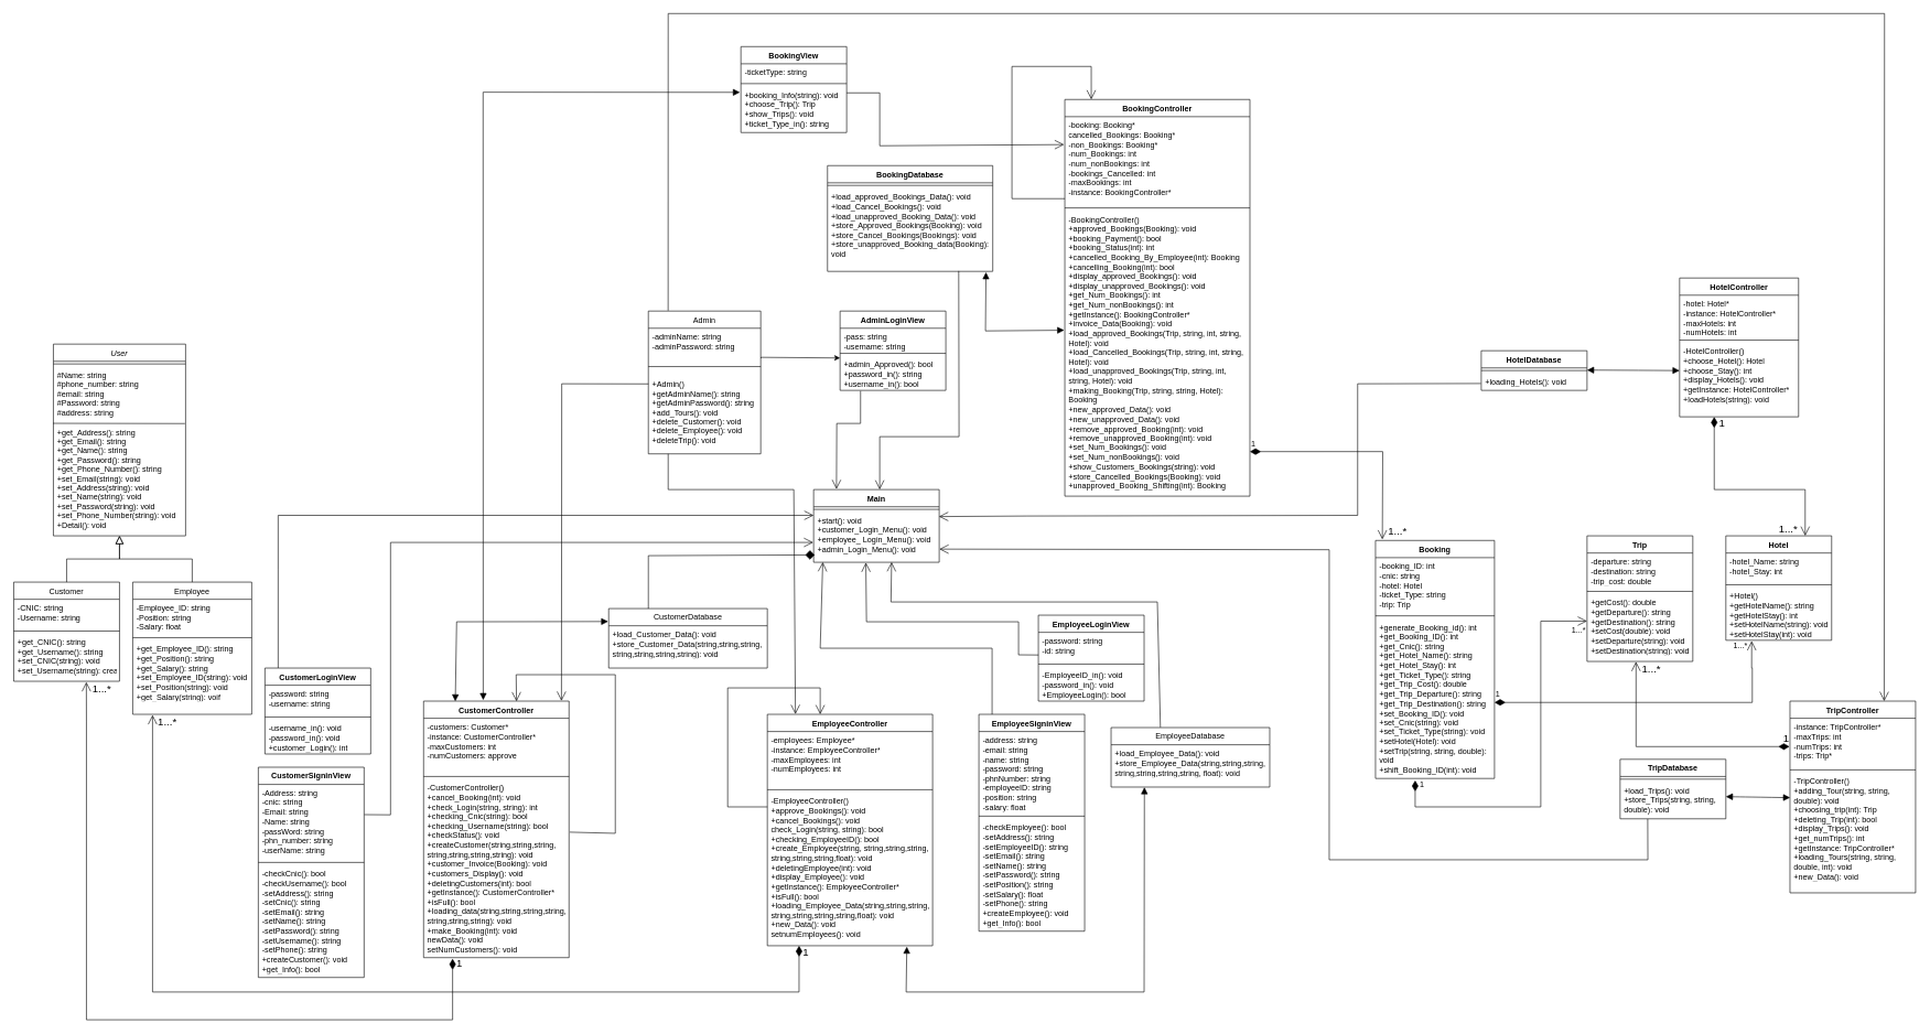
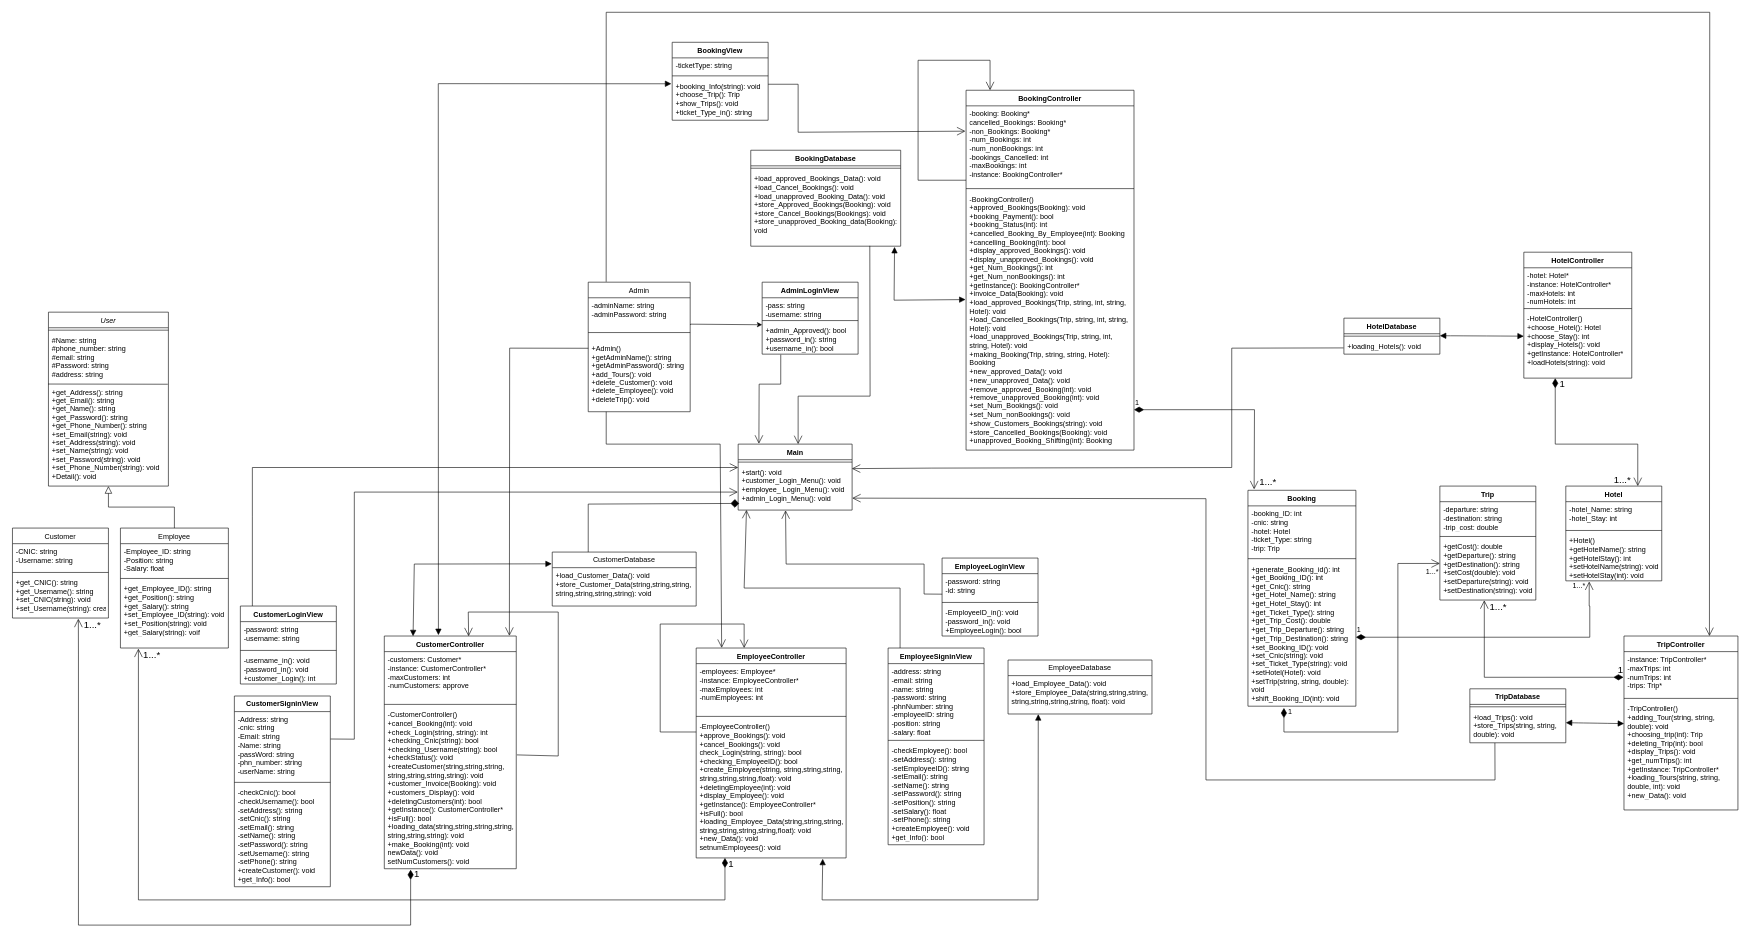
- <mxCell id="11" value="" style="endArrow=block;endSize=10;endFill=0;shadow=0;strokeWidth=1;rounded=0;curved=0;edgeStyle=elbowEdgeStyle;elbow=vertical;" parent="1" source="7" target="2" edge="1"><mxGeometry width="160" relative="1" as="geometry"><mxPoint x="210" y="623" as="sourcePoint" /><mxPoint x="210" y="623" as="targetPoint" /></mxGeometry></mxCell>
- <mxCell id="64" value="" style="endArrow=open;endFill=1;endSize=12;html=1;rounded=0;exitX=0.311;exitY=-0.004;exitDx=0;exitDy=0;exitPerimeter=0;entryX=0.621;entryY=0.996;entryDx=0;entryDy=0;entryPerimeter=0;" edge="1" parent="1" source="43" target="35"><mxGeometry width="160" relative="1" as="geometry"><mxPoint x="1670" y="1000" as="sourcePoint" /><mxPoint x="1340" y="910" as="targetPoint" /><Array as="points"><mxPoint x="1750" y="910" /><mxPoint x="1347" y="910" /></Array></mxGeometry></mxCell>
